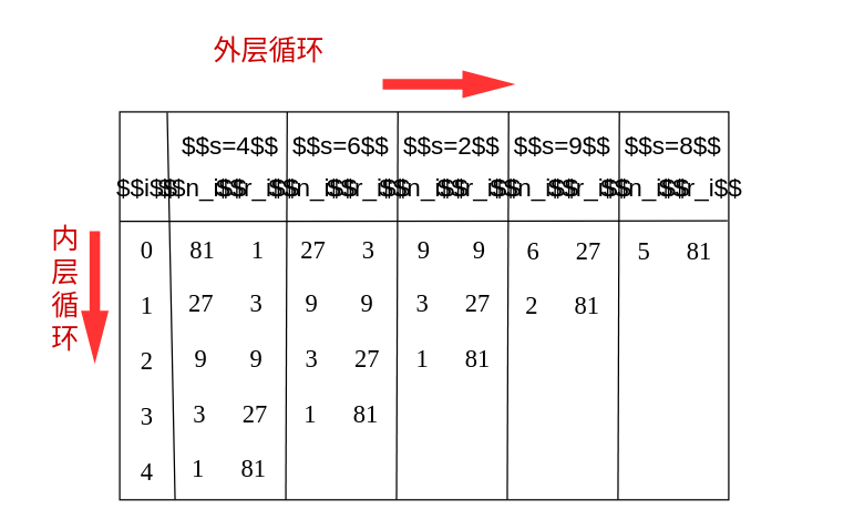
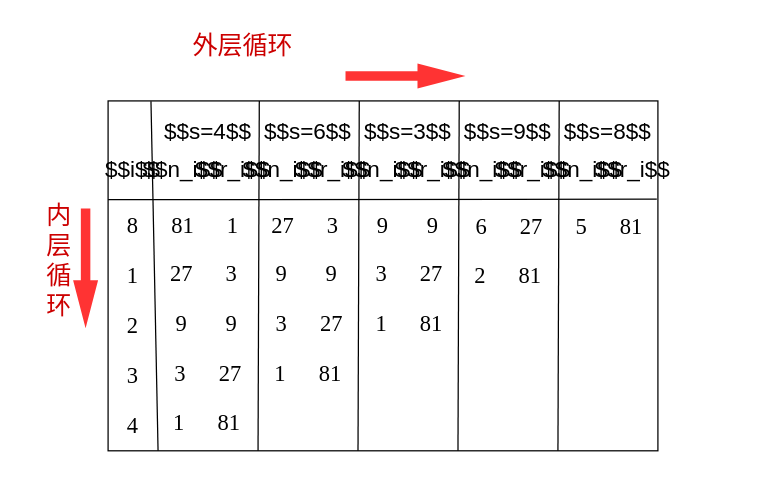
- <mxCell id="23" value="&lt;font style=&quot;font-size: 18px;&quot;&gt;$$s=2$$&lt;/font&gt;" style="text;html=1;align=center;verticalAlign=middle;whiteSpace=wrap;rounded=0;fontSize=18;" vertex="1" parent="22"><mxGeometry width="60" height="30" as="geometry" /></mxCell>
+ <mxCell id="23" value="&lt;font style=&quot;font-size: 18px;&quot;&gt;$$s=3$$&lt;/font&gt;" style="text;html=1;align=center;verticalAlign=middle;whiteSpace=wrap;rounded=0;fontSize=18;" vertex="1" parent="22"><mxGeometry width="60" height="30" as="geometry" /></mxCell>
- <mxCell id="34" value="&lt;font style=&quot;font-size: 18px;&quot;&gt;0&lt;/font&gt;" style="text;html=1;align=center;verticalAlign=middle;whiteSpace=wrap;rounded=0;fontSize=18;fontFamily=Times New Roman;fontStyle=0" vertex="1" parent="1"><mxGeometry x="96" y="165" width="20" height="30" as="geometry" /></mxCell>
+ <mxCell id="34" value="&lt;font style=&quot;font-size: 18px;&quot;&gt;8&lt;/font&gt;" style="text;html=1;align=center;verticalAlign=middle;whiteSpace=wrap;rounded=0;fontSize=18;fontFamily=Times New Roman;fontStyle=0" vertex="1" parent="1"><mxGeometry x="96" y="165" width="20" height="30" as="geometry" /></mxCell>
